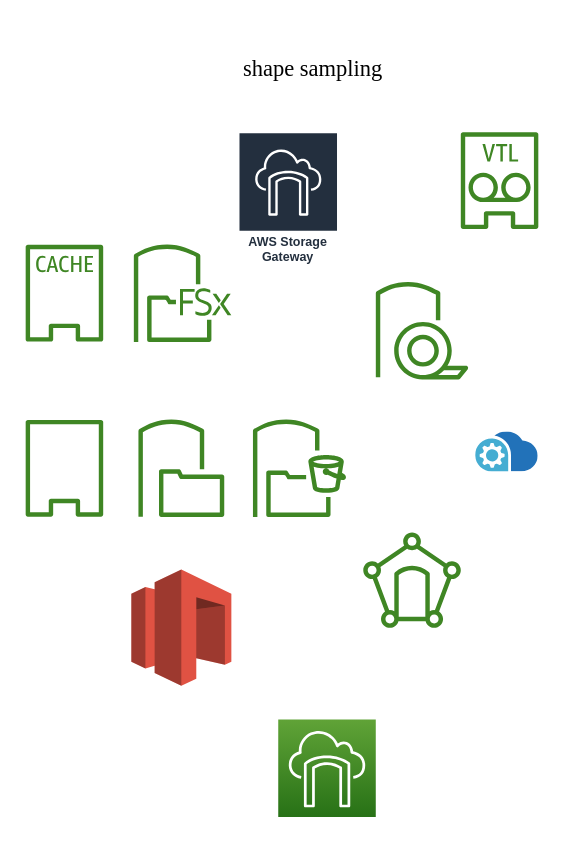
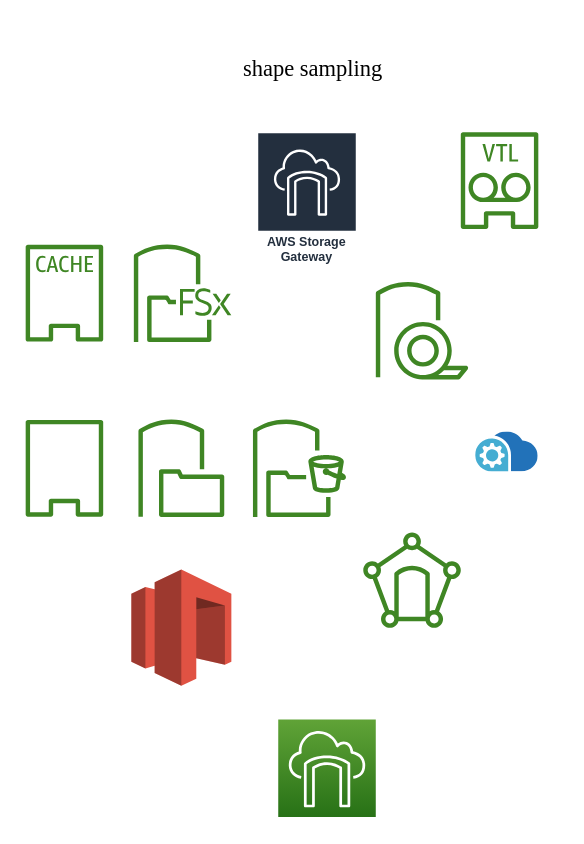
- <mxCell id="12" value="AWS Storage Gateway" style="sketch=0;outlineConnect=0;fontColor=#232F3E;gradientColor=none;strokeColor=#ffffff;fillColor=#232F3E;dashed=0;verticalLabelPosition=middle;verticalAlign=bottom;align=center;html=1;whiteSpace=wrap;fontSize=10;fontStyle=1;spacing=3;shape=mxgraph.aws4.productIcon;prIcon=mxgraph.aws4.storage_gateway;" vertex="1" parent="1"><mxGeometry x="190" y="105" width="80" height="110" as="geometry" /></mxCell>
+ <mxCell id="12" value="AWS Storage Gateway" style="sketch=0;outlineConnect=0;fontColor=#232F3E;gradientColor=none;strokeColor=#ffffff;fillColor=#232F3E;dashed=0;verticalLabelPosition=middle;verticalAlign=bottom;align=center;html=1;whiteSpace=wrap;fontSize=10;fontStyle=1;spacing=3;shape=mxgraph.aws4.productIcon;prIcon=mxgraph.aws4.storage_gateway;" vertex="1" parent="1"><mxGeometry x="205" y="105" width="80" height="110" as="geometry" /></mxCell>
